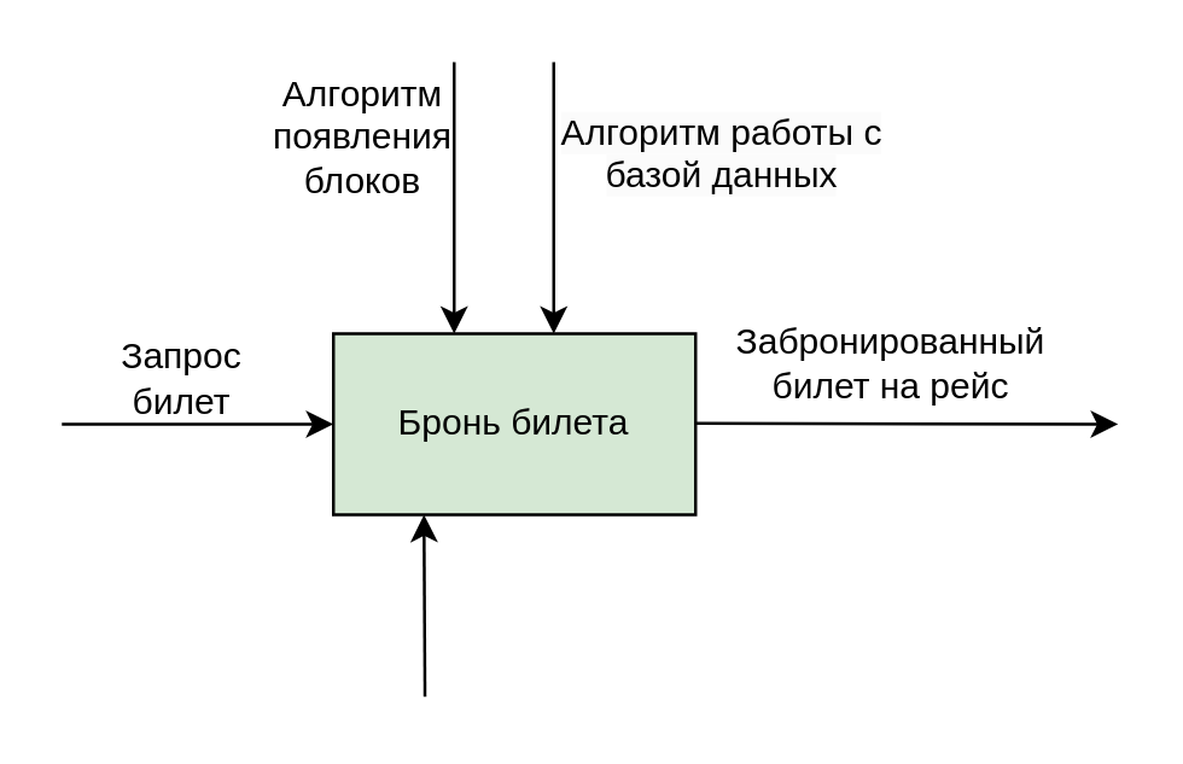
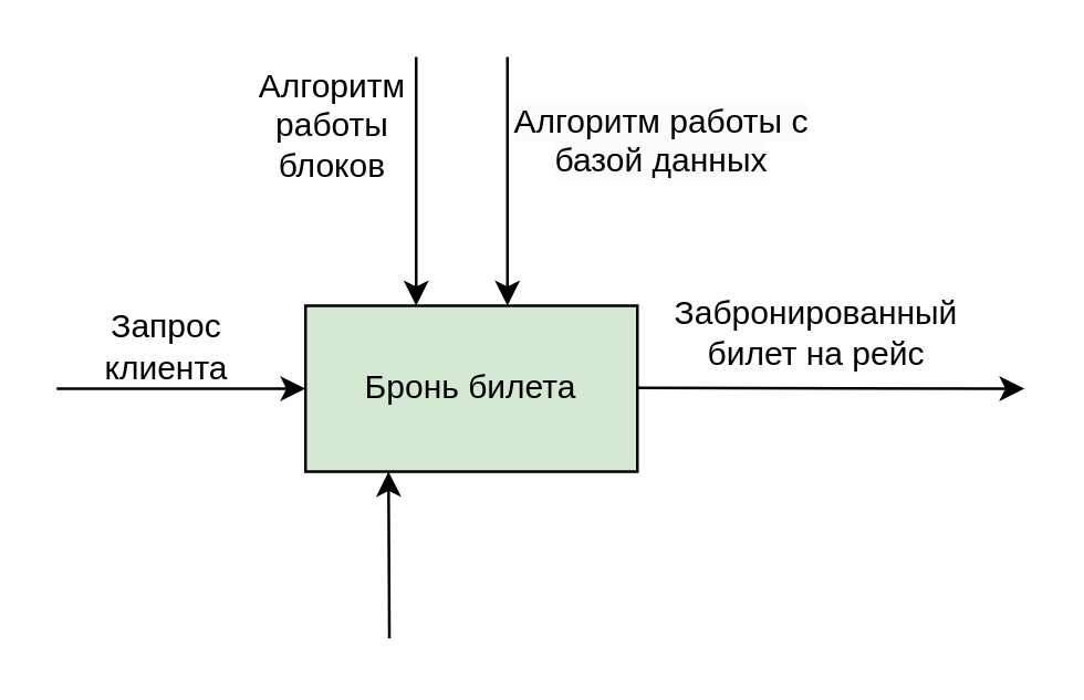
- <mxCell id="9" value="Алгоритм появления блоков" style="text;html=1;align=center;verticalAlign=middle;whiteSpace=wrap;rounded=0;" parent="1" vertex="1"><mxGeometry x="90" y="30" width="60" height="30" as="geometry" /></mxCell>
+ <mxCell id="9" value="Алгоритм работы блоков" style="text;html=1;align=center;verticalAlign=middle;whiteSpace=wrap;rounded=0;" parent="1" vertex="1"><mxGeometry x="90" y="30" width="60" height="30" as="geometry" /></mxCell>
- <mxCell id="7" value="Запрос билет" style="text;html=1;align=center;verticalAlign=middle;whiteSpace=wrap;rounded=0;" parent="1" vertex="1"><mxGeometry x="30" y="110" width="60" height="30" as="geometry" /></mxCell>
+ <mxCell id="7" value="Запрос клиента" style="text;html=1;align=center;verticalAlign=middle;whiteSpace=wrap;rounded=0;" parent="1" vertex="1"><mxGeometry x="30" y="110" width="60" height="30" as="geometry" /></mxCell>
